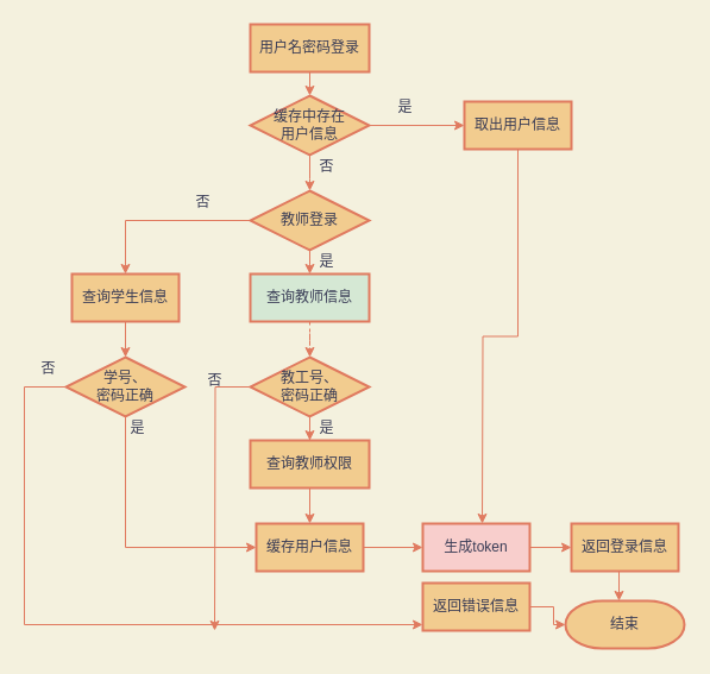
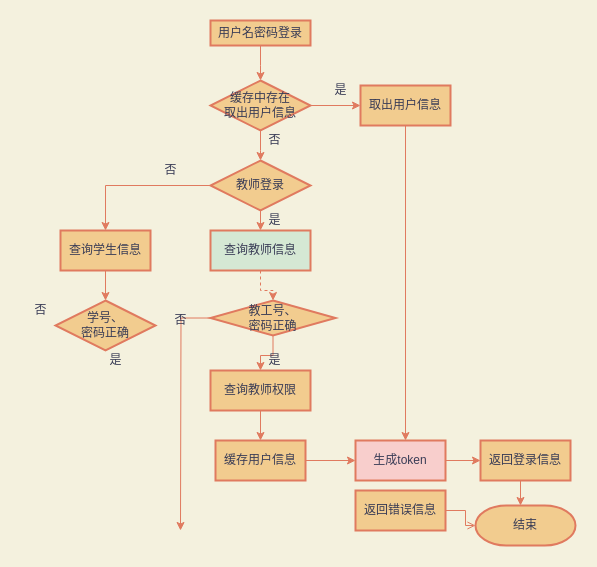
- <mxCell id="3" value="用户名密码登录" style="whiteSpace=wrap;html=1;strokeWidth=2;fillColor=#F2CC8F;strokeColor=#E07A5F;fontColor=#393C56;" vertex="1" parent="1"><mxGeometry x="210" y="20" width="100" height="40" as="geometry" /></mxCell>
+ <mxCell id="3" value="用户名密码登录" style="whiteSpace=wrap;html=1;strokeWidth=2;fillColor=#F2CC8F;strokeColor=#E07A5F;fontColor=#393C56;" vertex="1" parent="1"><mxGeometry x="210" y="20" width="100" height="25" as="geometry" /></mxCell>
- <mxCell id="6" value="缓存中存在&lt;br&gt;用户信息" style="rhombus;whiteSpace=wrap;html=1;strokeWidth=2;fillColor=#F2CC8F;strokeColor=#E07A5F;fontColor=#393C56;" vertex="1" parent="1"><mxGeometry x="210" y="80" width="100" height="50" as="geometry" /></mxCell>
+ <mxCell id="6" value="缓存中存在&lt;br&gt;取出用户信息" style="rhombus;whiteSpace=wrap;html=1;strokeWidth=2;fillColor=#F2CC8F;strokeColor=#E07A5F;fontColor=#393C56;" vertex="1" parent="1"><mxGeometry x="210" y="80" width="100" height="50" as="geometry" /></mxCell>
- <mxCell id="8" value="取出用户信息" style="whiteSpace=wrap;html=1;strokeWidth=2;fillColor=#F2CC8F;strokeColor=#E07A5F;fontColor=#393C56;" vertex="1" parent="1"><mxGeometry x="390" y="85" width="90" height="40" as="geometry" /></mxCell>
+ <mxCell id="8" value="取出用户信息" style="whiteSpace=wrap;html=1;strokeWidth=2;fillColor=#F2CC8F;strokeColor=#E07A5F;fontColor=#393C56;" vertex="1" parent="1"><mxGeometry x="360" y="85" width="90" height="40" as="geometry" /></mxCell>
- <mxCell id="21" value="教工号、&lt;br&gt;密码正确" style="rhombus;whiteSpace=wrap;html=1;strokeWidth=2;fillColor=#F2CC8F;strokeColor=#E07A5F;fontColor=#393C56;" vertex="1" parent="1"><mxGeometry x="210" y="300" width="100" height="50" as="geometry" /></mxCell>
+ <mxCell id="21" value="教工号、&lt;br&gt;密码正确" style="rhombus;whiteSpace=wrap;html=1;strokeWidth=2;fillColor=#F2CC8F;strokeColor=#E07A5F;fontColor=#393C56;" vertex="1" parent="1"><mxGeometry x="210" y="300" width="125" height="35" as="geometry" /></mxCell>
- <mxCell id="29" value="" style="edgeStyle=orthogonalEdgeStyle;rounded=0;orthogonalLoop=1;jettySize=auto;html=1;labelBackgroundColor=#F4F1DE;strokeColor=#E07A5F;fontColor=#393C56;" edge="1" parent="1" source="31" target="33"><mxGeometry relative="1" as="geometry"><Array as="points"><mxPoint x="105" y="460" /></Array></mxGeometry></mxCell>
- <mxCell id="35" value="" style="edgeStyle=orthogonalEdgeStyle;rounded=0;orthogonalLoop=1;jettySize=auto;html=1;labelBackgroundColor=#F4F1DE;strokeColor=#E07A5F;fontColor=#393C56;" edge="1" parent="1" source="36" target="12"><mxGeometry relative="1" as="geometry" /></mxCell>
+ <mxCell id="35" value="" style="edgeStyle=orthogonalEdgeStyle;rounded=0;orthogonalLoop=1;jettySize=auto;html=1;labelBackgroundColor=#F4F1DE;strokeColor=#E07A5F;fontColor=#393C56;endArrow=open;" edge="1" parent="1" source="36" target="12"><mxGeometry relative="1" as="geometry" /></mxCell>
- <mxCell id="30" value="" style="edgeStyle=orthogonalEdgeStyle;rounded=0;orthogonalLoop=1;jettySize=auto;html=1;labelBackgroundColor=#F4F1DE;strokeColor=#E07A5F;fontColor=#393C56;" edge="1" parent="1" source="31" target="36"><mxGeometry relative="1" as="geometry"><mxPoint x="210" y="550" as="targetPoint" /><Array as="points"><mxPoint x="20" y="325" /><mxPoint x="20" y="525" /></Array></mxGeometry></mxCell>
